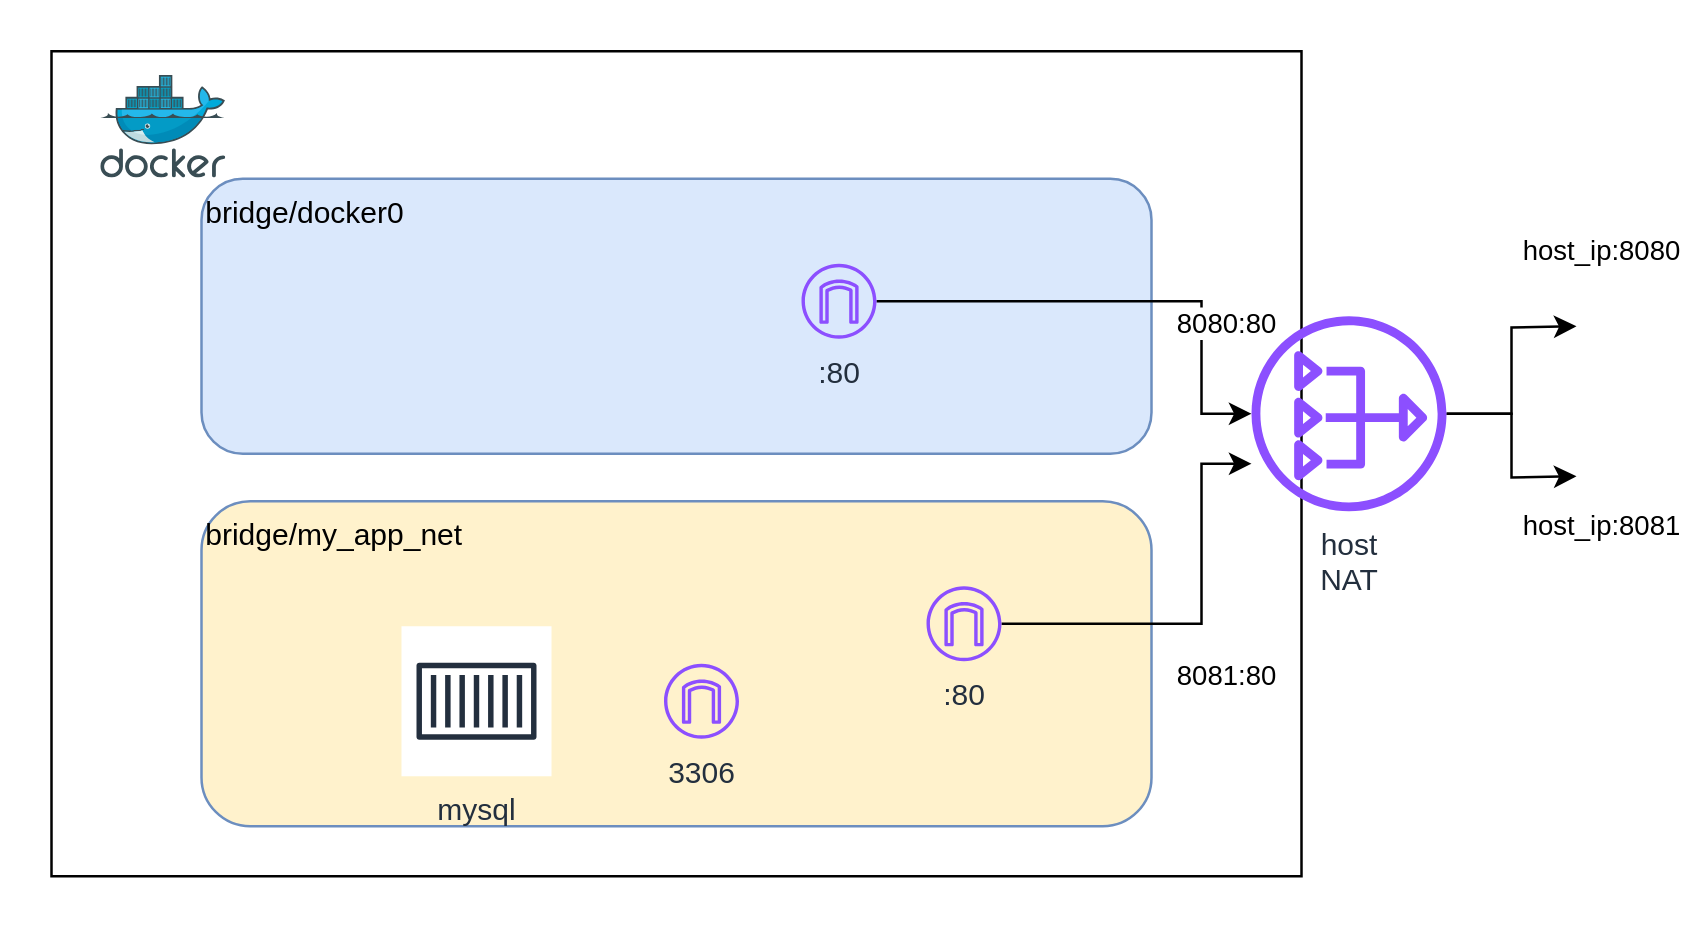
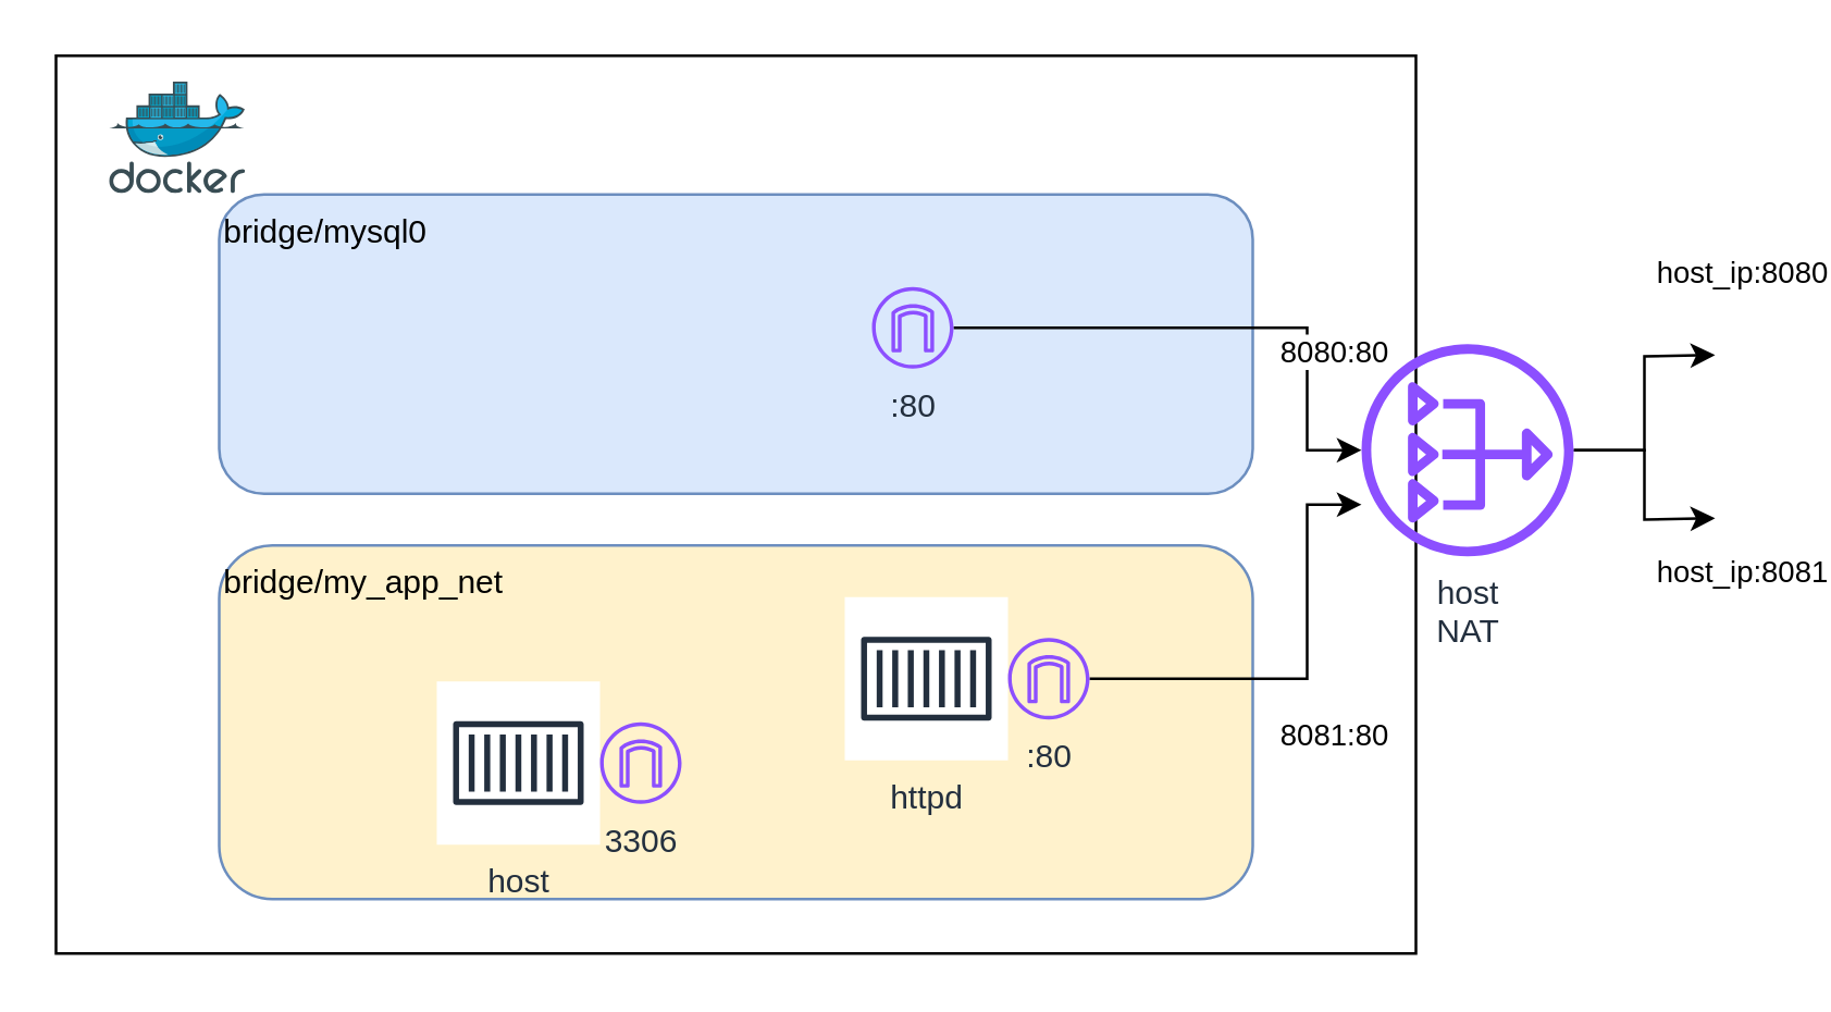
- <mxCell id="3" value="bridge/docker0" style="rounded=1;whiteSpace=wrap;html=1;fillColor=#dae8fc;strokeColor=#6c8ebf;align=left;verticalAlign=top;" parent="1" vertex="1"><mxGeometry x="80" y="71" width="380" height="110" as="geometry" /></mxCell>
+ <mxCell id="3" value="bridge/mysql0" style="rounded=1;whiteSpace=wrap;html=1;fillColor=#dae8fc;strokeColor=#6c8ebf;align=left;verticalAlign=top;" parent="1" vertex="1"><mxGeometry x="80" y="71" width="380" height="110" as="geometry" /></mxCell>
+ <mxCell id="11" value="httpd" style="sketch=0;outlineConnect=0;fontColor=#232F3E;gradientColor=none;strokeColor=#232F3E;fillColor=#ffffff;dashed=0;verticalLabelPosition=bottom;verticalAlign=top;align=center;html=1;fontSize=12;fontStyle=0;aspect=fixed;shape=mxgraph.aws4.resourceIcon;resIcon=mxgraph.aws4.container_1;" parent="1" vertex="1"><mxGeometry x="310" y="219" width="60" height="60" as="geometry" /></mxCell>
- <mxCell id="15" value="3306" style="sketch=0;outlineConnect=0;fontColor=#232F3E;gradientColor=none;fillColor=#8C4FFF;strokeColor=none;dashed=0;verticalLabelPosition=bottom;verticalAlign=top;align=center;html=1;fontSize=12;fontStyle=0;aspect=fixed;pointerEvents=1;shape=mxgraph.aws4.internet_gateway;" parent="1" vertex="1"><mxGeometry x="265" y="265" width="30" height="30" as="geometry" /></mxCell>
+ <mxCell id="15" value="3306" style="sketch=0;outlineConnect=0;fontColor=#232F3E;gradientColor=none;fillColor=#8C4FFF;strokeColor=none;dashed=0;verticalLabelPosition=bottom;verticalAlign=top;align=center;html=1;fontSize=12;fontStyle=0;aspect=fixed;pointerEvents=1;shape=mxgraph.aws4.internet_gateway;" parent="1" vertex="1"><mxGeometry x="220" y="265" width="30" height="30" as="geometry" /></mxCell>
- <mxCell id="14" value="mysql" style="sketch=0;outlineConnect=0;fontColor=#232F3E;gradientColor=none;strokeColor=#232F3E;fillColor=#ffffff;dashed=0;verticalLabelPosition=bottom;verticalAlign=top;align=center;html=1;fontSize=12;fontStyle=0;aspect=fixed;shape=mxgraph.aws4.resourceIcon;resIcon=mxgraph.aws4.container_1;" parent="1" vertex="1"><mxGeometry x="160" y="250" width="60" height="60" as="geometry" /></mxCell>
+ <mxCell id="14" value="host" style="sketch=0;outlineConnect=0;fontColor=#232F3E;gradientColor=none;strokeColor=#232F3E;fillColor=#ffffff;dashed=0;verticalLabelPosition=bottom;verticalAlign=top;align=center;html=1;fontSize=12;fontStyle=0;aspect=fixed;shape=mxgraph.aws4.resourceIcon;resIcon=mxgraph.aws4.container_1;" parent="1" vertex="1"><mxGeometry x="160" y="250" width="60" height="60" as="geometry" /></mxCell>
